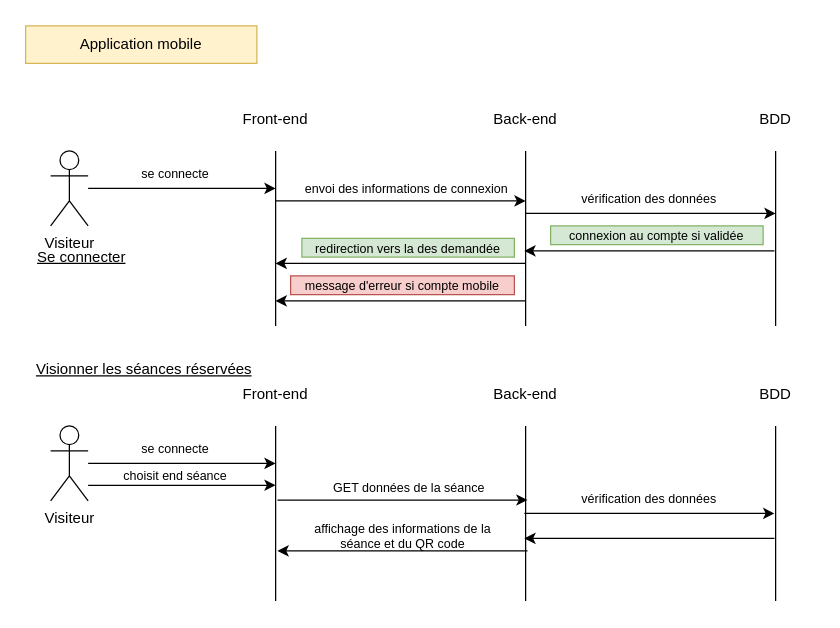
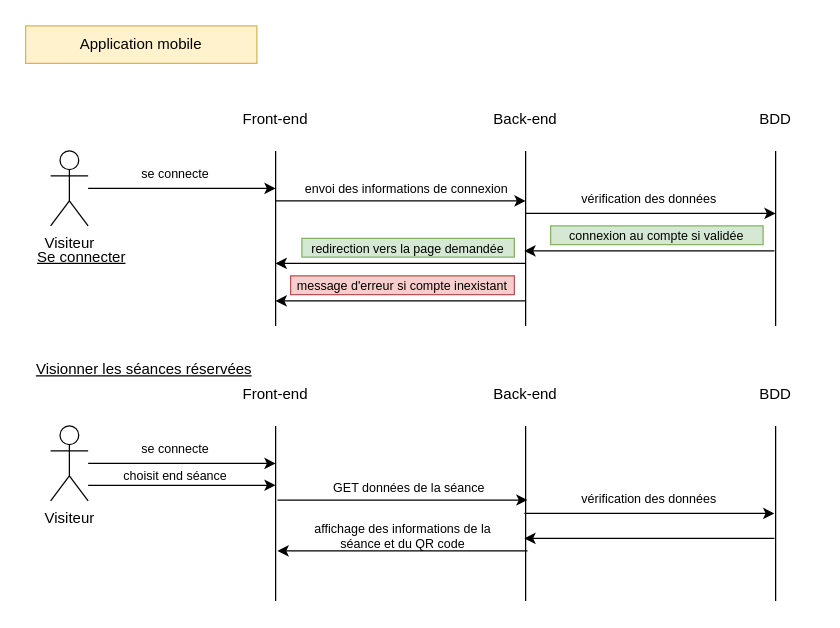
- <mxCell id="18" value="redirection vers la des demandée" style="text;html=1;align=center;verticalAlign=middle;whiteSpace=wrap;rounded=0;fontSize=10;fillColor=#d5e8d4;strokeColor=#82b366;" vertex="1" parent="1"><mxGeometry x="241" y="190" width="170" height="15" as="geometry" /></mxCell>
+ <mxCell id="18" value="redirection vers la page demandée" style="text;html=1;align=center;verticalAlign=middle;whiteSpace=wrap;rounded=0;fontSize=10;fillColor=#d5e8d4;strokeColor=#82b366;" vertex="1" parent="1"><mxGeometry x="241" y="190" width="170" height="15" as="geometry" /></mxCell>
- <mxCell id="20" value="message d'erreur si compte mobile" style="text;html=1;align=center;verticalAlign=middle;whiteSpace=wrap;rounded=0;fontSize=10;fillColor=#f8cecc;strokeColor=#b85450;" vertex="1" parent="1"><mxGeometry x="232" y="220" width="179" height="15" as="geometry" /></mxCell>
+ <mxCell id="20" value="message d'erreur si compte inexistant" style="text;html=1;align=center;verticalAlign=middle;whiteSpace=wrap;rounded=0;fontSize=10;fillColor=#f8cecc;strokeColor=#b85450;" vertex="1" parent="1"><mxGeometry x="232" y="220" width="179" height="15" as="geometry" /></mxCell>
